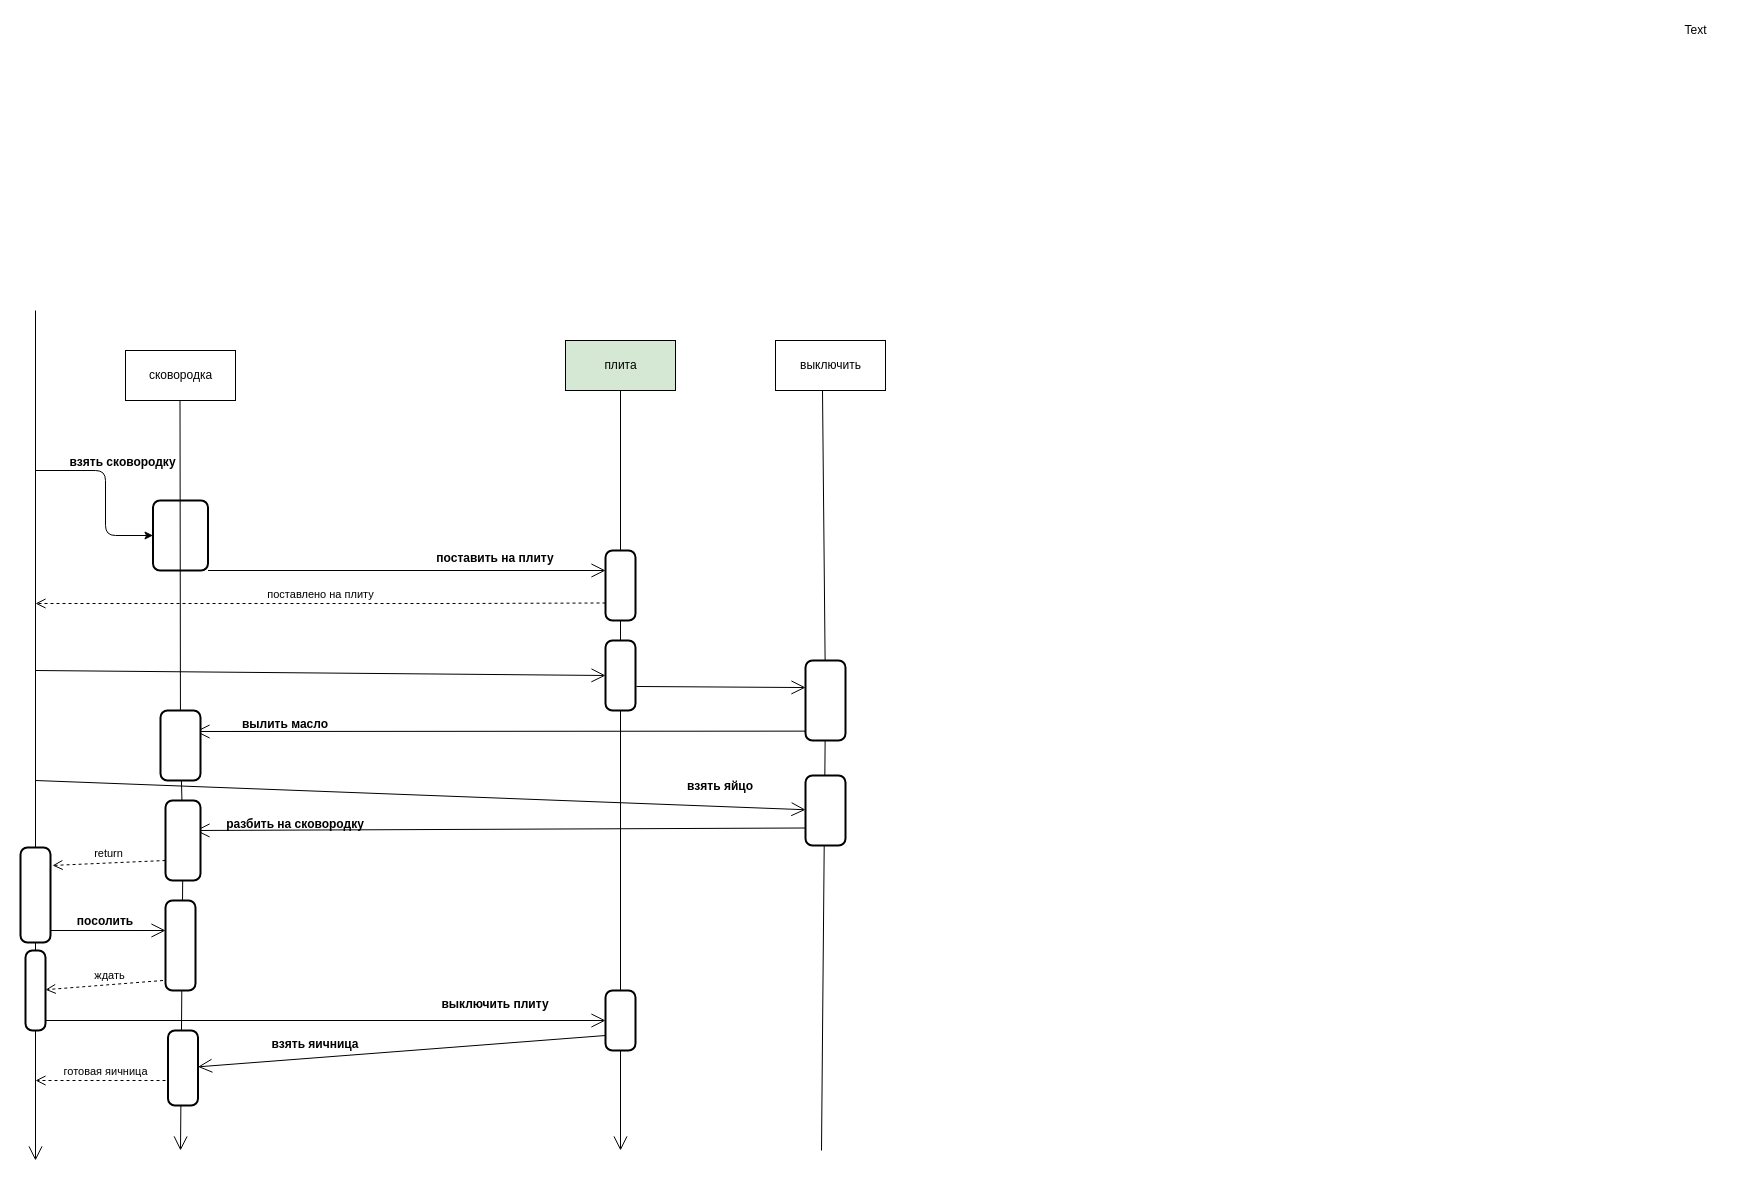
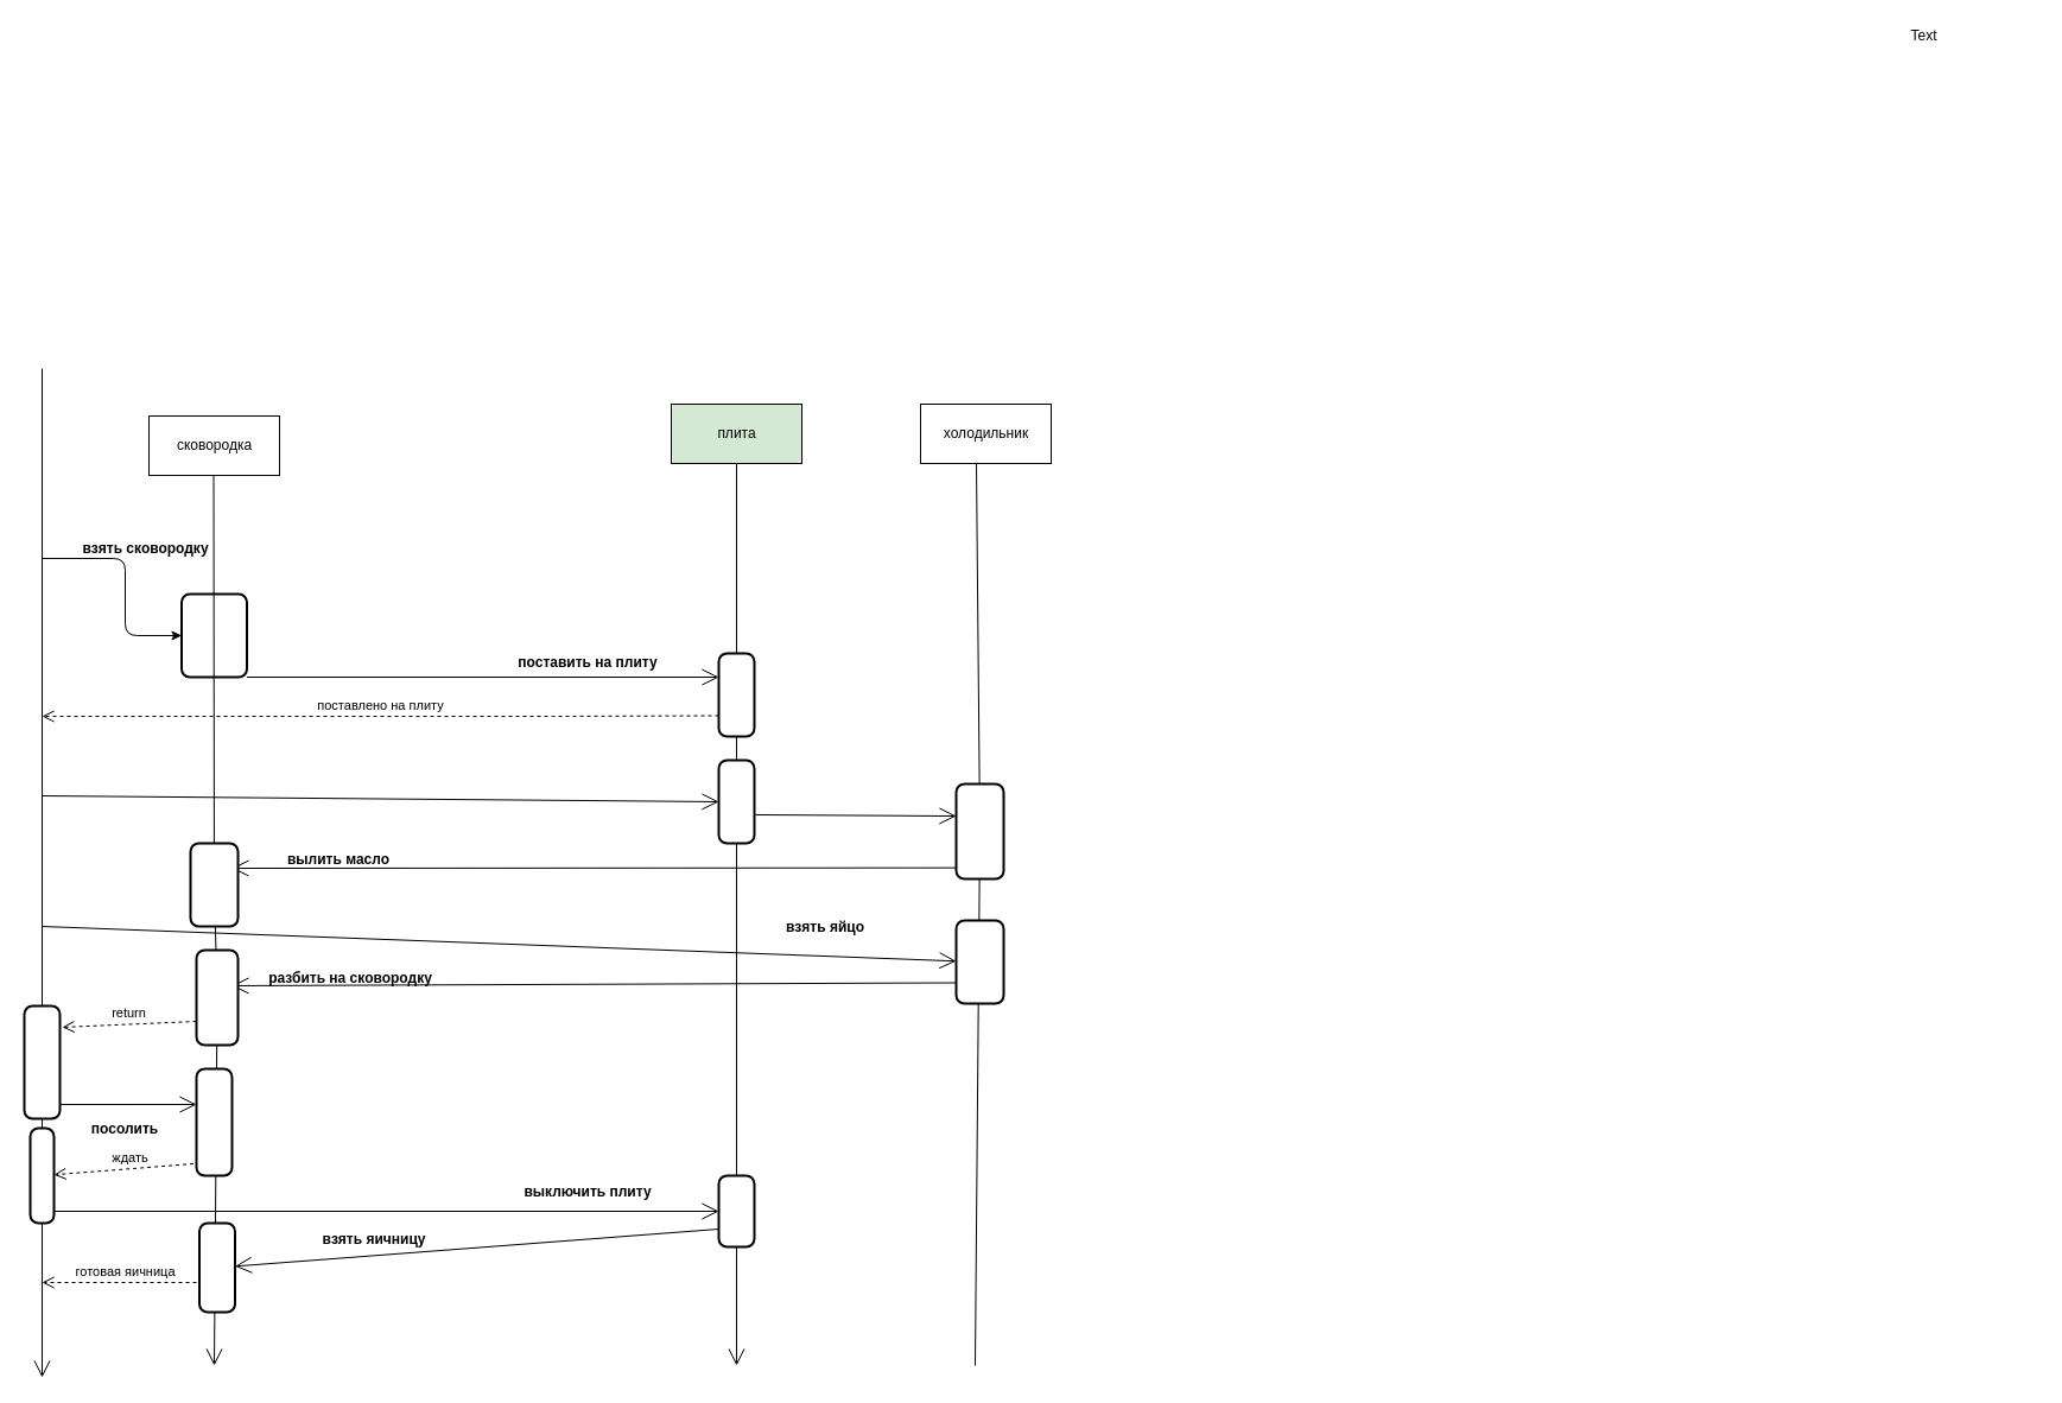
- <mxCell id="3" value="Text" style="text;html=1;align=center;verticalAlign=middle;resizable=0;points=[];autosize=1;strokeColor=none;fillColor=none;" vertex="1" parent="1"><mxGeometry x="1675" y="20" width="40" height="20" as="geometry" /></mxCell>
+ <mxCell id="3" value="Text" style="text;html=1;align=center;verticalAlign=middle;resizable=0;points=[];autosize=1;strokeColor=none;fillColor=none;" vertex="1" parent="1"><mxGeometry x="1600" y="20" width="40" height="20" as="geometry" /></mxCell>
- <mxCell id="18" value="выключить" style="html=1;" vertex="1" parent="1"><mxGeometry x="775" y="340" width="110" height="50" as="geometry" /></mxCell>
+ <mxCell id="18" value="холодильник" style="html=1;" vertex="1" parent="1"><mxGeometry x="775" y="340" width="110" height="50" as="geometry" /></mxCell>
- <mxCell id="23" value="взять яйцо" style="text;align=center;fontStyle=1;verticalAlign=middle;spacingLeft=3;spacingRight=3;strokeColor=none;rotatable=0;points=[[0,0.5],[1,0.5]];portConstraint=eastwest;" vertex="1" parent="1"><mxGeometry x="690" y="775" width="60" height="20" as="geometry" /></mxCell>
+ <mxCell id="23" value="взять яйцо" style="text;align=center;fontStyle=1;verticalAlign=middle;spacingLeft=3;spacingRight=3;strokeColor=none;rotatable=0;points=[[0,0.5],[1,0.5]];portConstraint=eastwest;" vertex="1" parent="1"><mxGeometry x="665" y="770" width="60" height="20" as="geometry" /></mxCell>
- <mxCell id="37" value="посолить" style="text;align=center;fontStyle=1;verticalAlign=middle;spacingLeft=3;spacingRight=3;strokeColor=none;rotatable=0;points=[[0,0.5],[1,0.5]];portConstraint=eastwest;" vertex="1" parent="1"><mxGeometry x="75" y="910" width="60" height="20" as="geometry" /></mxCell>
+ <mxCell id="37" value="посолить" style="text;align=center;fontStyle=1;verticalAlign=middle;spacingLeft=3;spacingRight=3;strokeColor=none;rotatable=0;points=[[0,0.5],[1,0.5]];portConstraint=eastwest;" vertex="1" parent="1"><mxGeometry x="75" y="940" width="60" height="20" as="geometry" /></mxCell>
- <mxCell id="46" value="взять яичница" style="text;align=center;fontStyle=1;verticalAlign=middle;spacingLeft=3;spacingRight=3;strokeColor=none;rotatable=0;points=[[0,0.5],[1,0.5]];portConstraint=eastwest;" vertex="1" parent="1"><mxGeometry x="275" y="1030" width="80" height="26" as="geometry" /></mxCell>
+ <mxCell id="46" value="взять яичницу" style="text;align=center;fontStyle=1;verticalAlign=middle;spacingLeft=3;spacingRight=3;strokeColor=none;rotatable=0;points=[[0,0.5],[1,0.5]];portConstraint=eastwest;" vertex="1" parent="1"><mxGeometry x="275" y="1030" width="80" height="26" as="geometry" /></mxCell>
